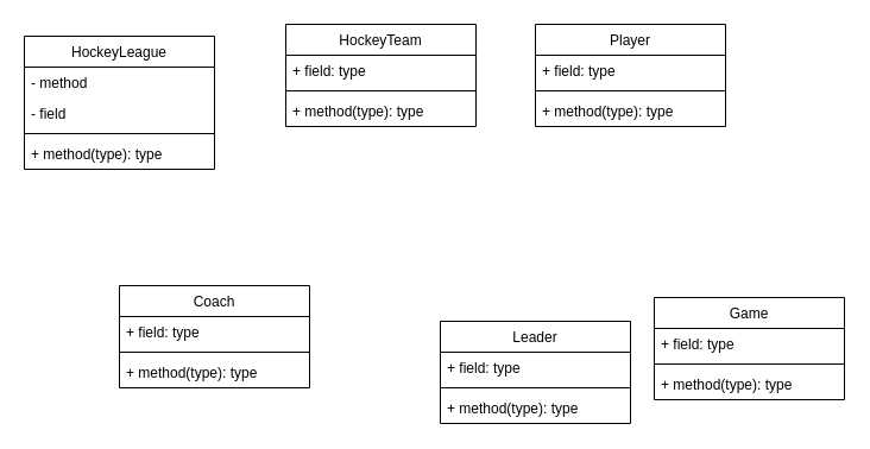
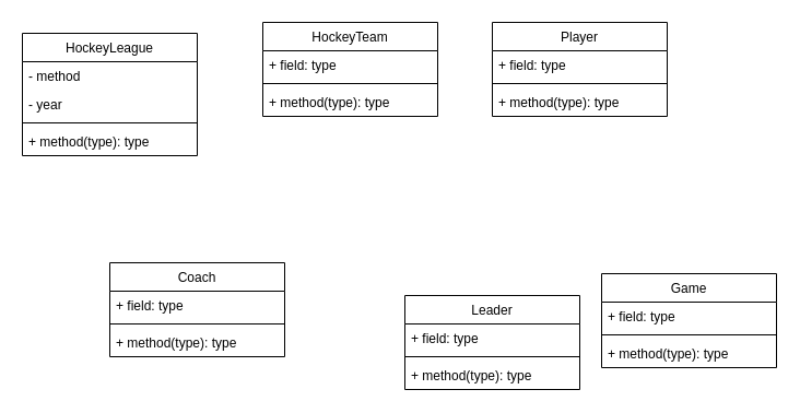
- <mxCell id="4" value="- field" style="text;strokeColor=none;fillColor=none;align=left;verticalAlign=top;spacingLeft=4;spacingRight=4;overflow=hidden;rotatable=0;points=[[0,0.5],[1,0.5]];portConstraint=eastwest;whiteSpace=wrap;html=1;" vertex="1" parent="2"><mxGeometry y="52" width="160" height="26" as="geometry" /></mxCell>
+ <mxCell id="4" value="- year" style="text;strokeColor=none;fillColor=none;align=left;verticalAlign=top;spacingLeft=4;spacingRight=4;overflow=hidden;rotatable=0;points=[[0,0.5],[1,0.5]];portConstraint=eastwest;whiteSpace=wrap;html=1;" vertex="1" parent="2"><mxGeometry y="52" width="160" height="26" as="geometry" /></mxCell>
